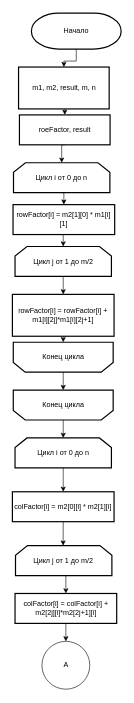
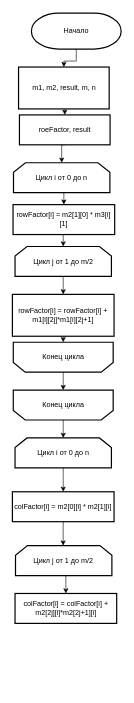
- <mxCell id="26" value="&lt;span style=&quot;&quot;&gt;rowFactor[i] = m2[1][0] * m1[i][1]&lt;/span&gt;" style="rounded=0;whiteSpace=wrap;html=1;absoluteArcSize=1;arcSize=14;strokeWidth=2;" vertex="1" parent="1"><mxGeometry x="21.28" y="340" width="169.94" height="50" as="geometry" /></mxCell>
+ <mxCell id="26" value="&lt;span style=&quot;&quot;&gt;rowFactor[i] = m2[1][0] * m3[i][1]&lt;/span&gt;" style="rounded=0;whiteSpace=wrap;html=1;absoluteArcSize=1;arcSize=14;strokeWidth=2;" vertex="1" parent="1"><mxGeometry x="21.28" y="340" width="169.94" height="50" as="geometry" /></mxCell>
- <mxCell id="23" style="edgeStyle=elbowEdgeStyle;rounded=0;orthogonalLoop=1;jettySize=auto;html=1;exitX=0.5;exitY=1;exitDx=0;exitDy=0;entryX=0.5;entryY=0;entryDx=0;entryDy=0;elbow=vertical;" edge="1" parent="1" source="24" target="10"><mxGeometry relative="1" as="geometry" /></mxCell>
- <mxCell id="10" value="A" style="ellipse;whiteSpace=wrap;html=1;aspect=fixed;" vertex="1" parent="1"><mxGeometry x="69.6" y="1070" width="80" height="80" as="geometry" /></mxCell>
